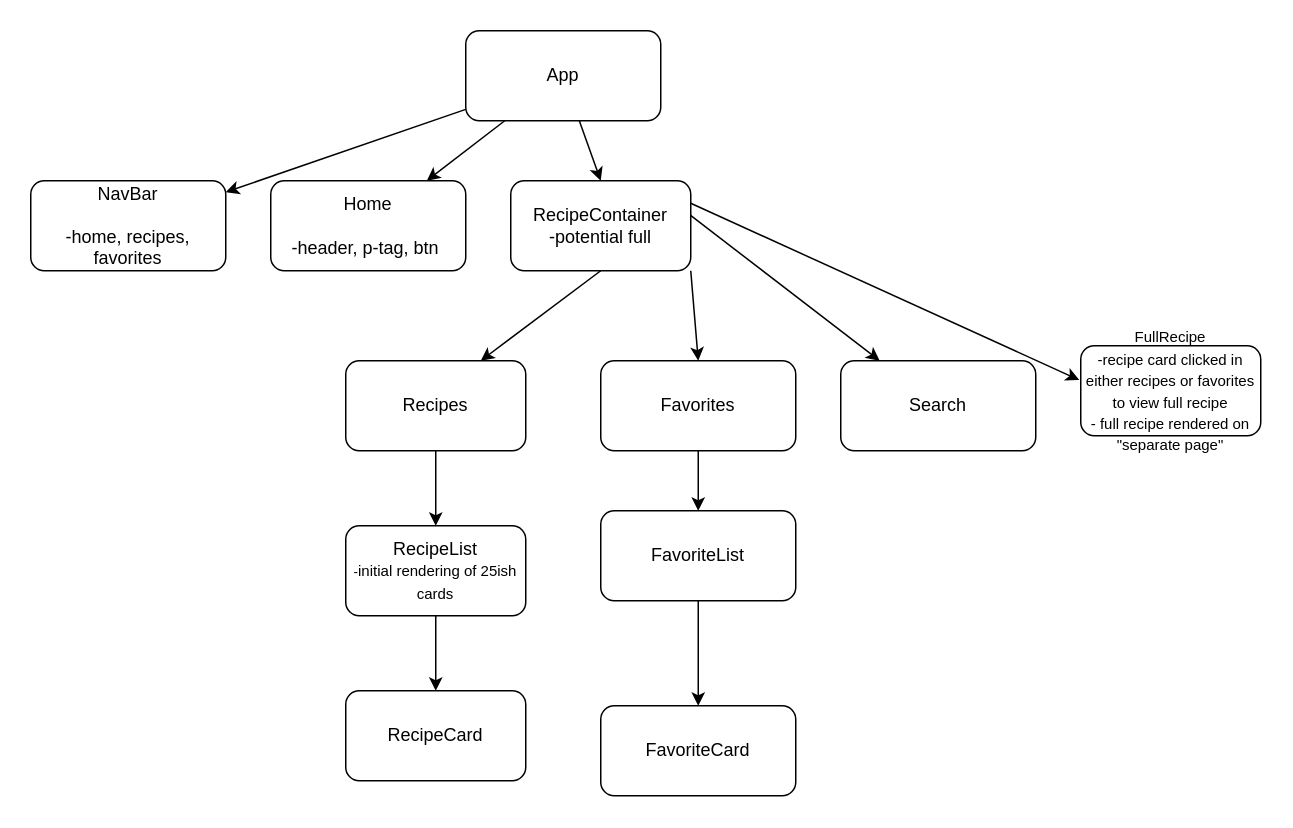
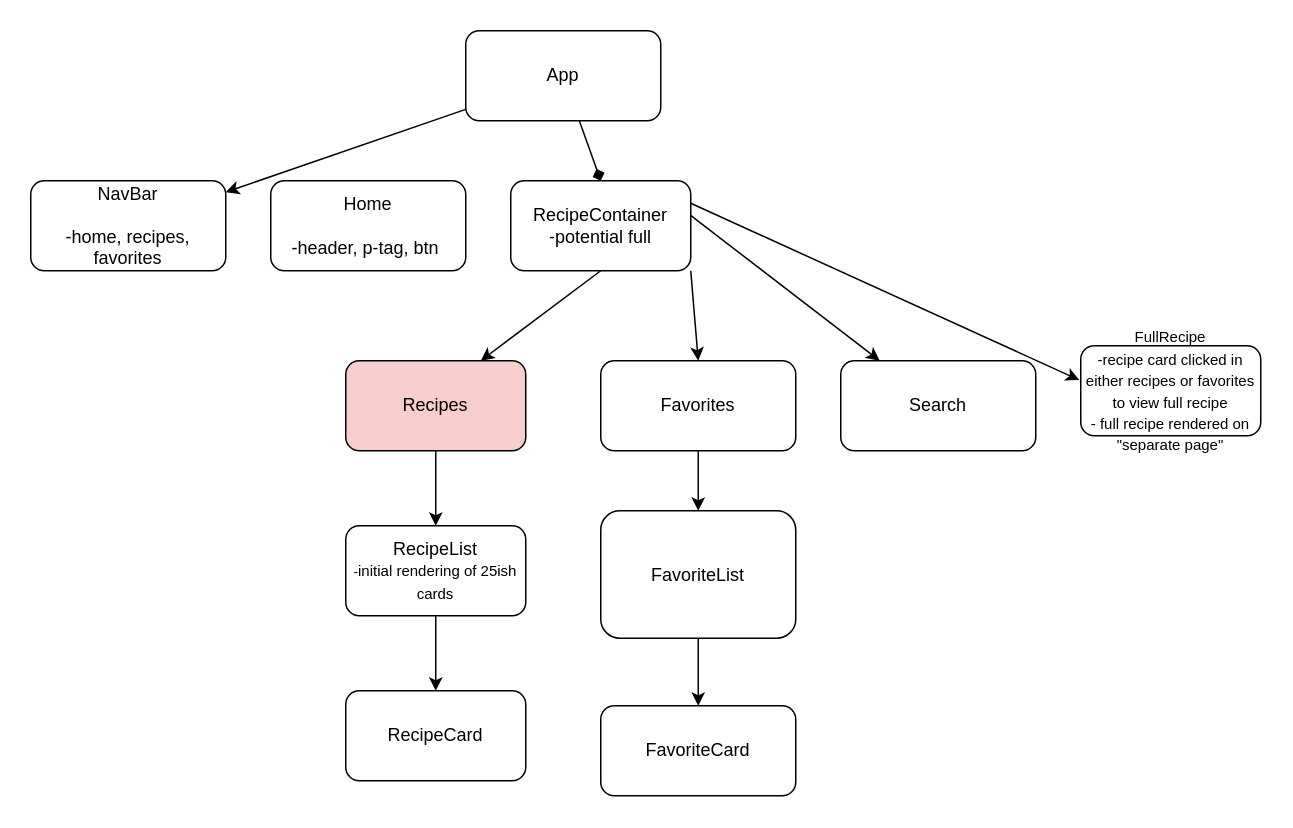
- <mxCell id="3" value="" style="edgeStyle=none;html=1;" edge="1" parent="1" source="6" target="8"><mxGeometry relative="1" as="geometry" /></mxCell>
- <mxCell id="5" style="edgeStyle=none;html=1;entryX=0.5;entryY=0;entryDx=0;entryDy=0;" edge="1" parent="1" source="6" target="20"><mxGeometry relative="1" as="geometry"><mxPoint x="350" y="140" as="targetPoint" /></mxGeometry></mxCell>
+ <mxCell id="5" style="edgeStyle=none;html=1;entryX=0.5;entryY=0;entryDx=0;entryDy=0;endArrow=diamond;" edge="1" parent="1" source="6" target="20"><mxGeometry relative="1" as="geometry"><mxPoint x="350" y="140" as="targetPoint" /></mxGeometry></mxCell>
- <mxCell id="10" value="Recipes" style="rounded=1;whiteSpace=wrap;html=1;" vertex="1" parent="1"><mxGeometry x="230" y="240" width="120" height="60" as="geometry" /></mxCell>
+ <mxCell id="10" value="Recipes" style="rounded=1;whiteSpace=wrap;html=1;fillColor=#f8cecc;" vertex="1" parent="1"><mxGeometry x="230" y="240" width="120" height="60" as="geometry" /></mxCell>
- <mxCell id="22" value="FavoriteList" style="rounded=1;whiteSpace=wrap;html=1;" vertex="1" parent="1"><mxGeometry x="400" y="340" width="130" height="60" as="geometry" /></mxCell>
+ <mxCell id="22" value="FavoriteList" style="rounded=1;whiteSpace=wrap;html=1;" vertex="1" parent="1"><mxGeometry x="400" y="340" width="130" height="85" as="geometry" /></mxCell>
